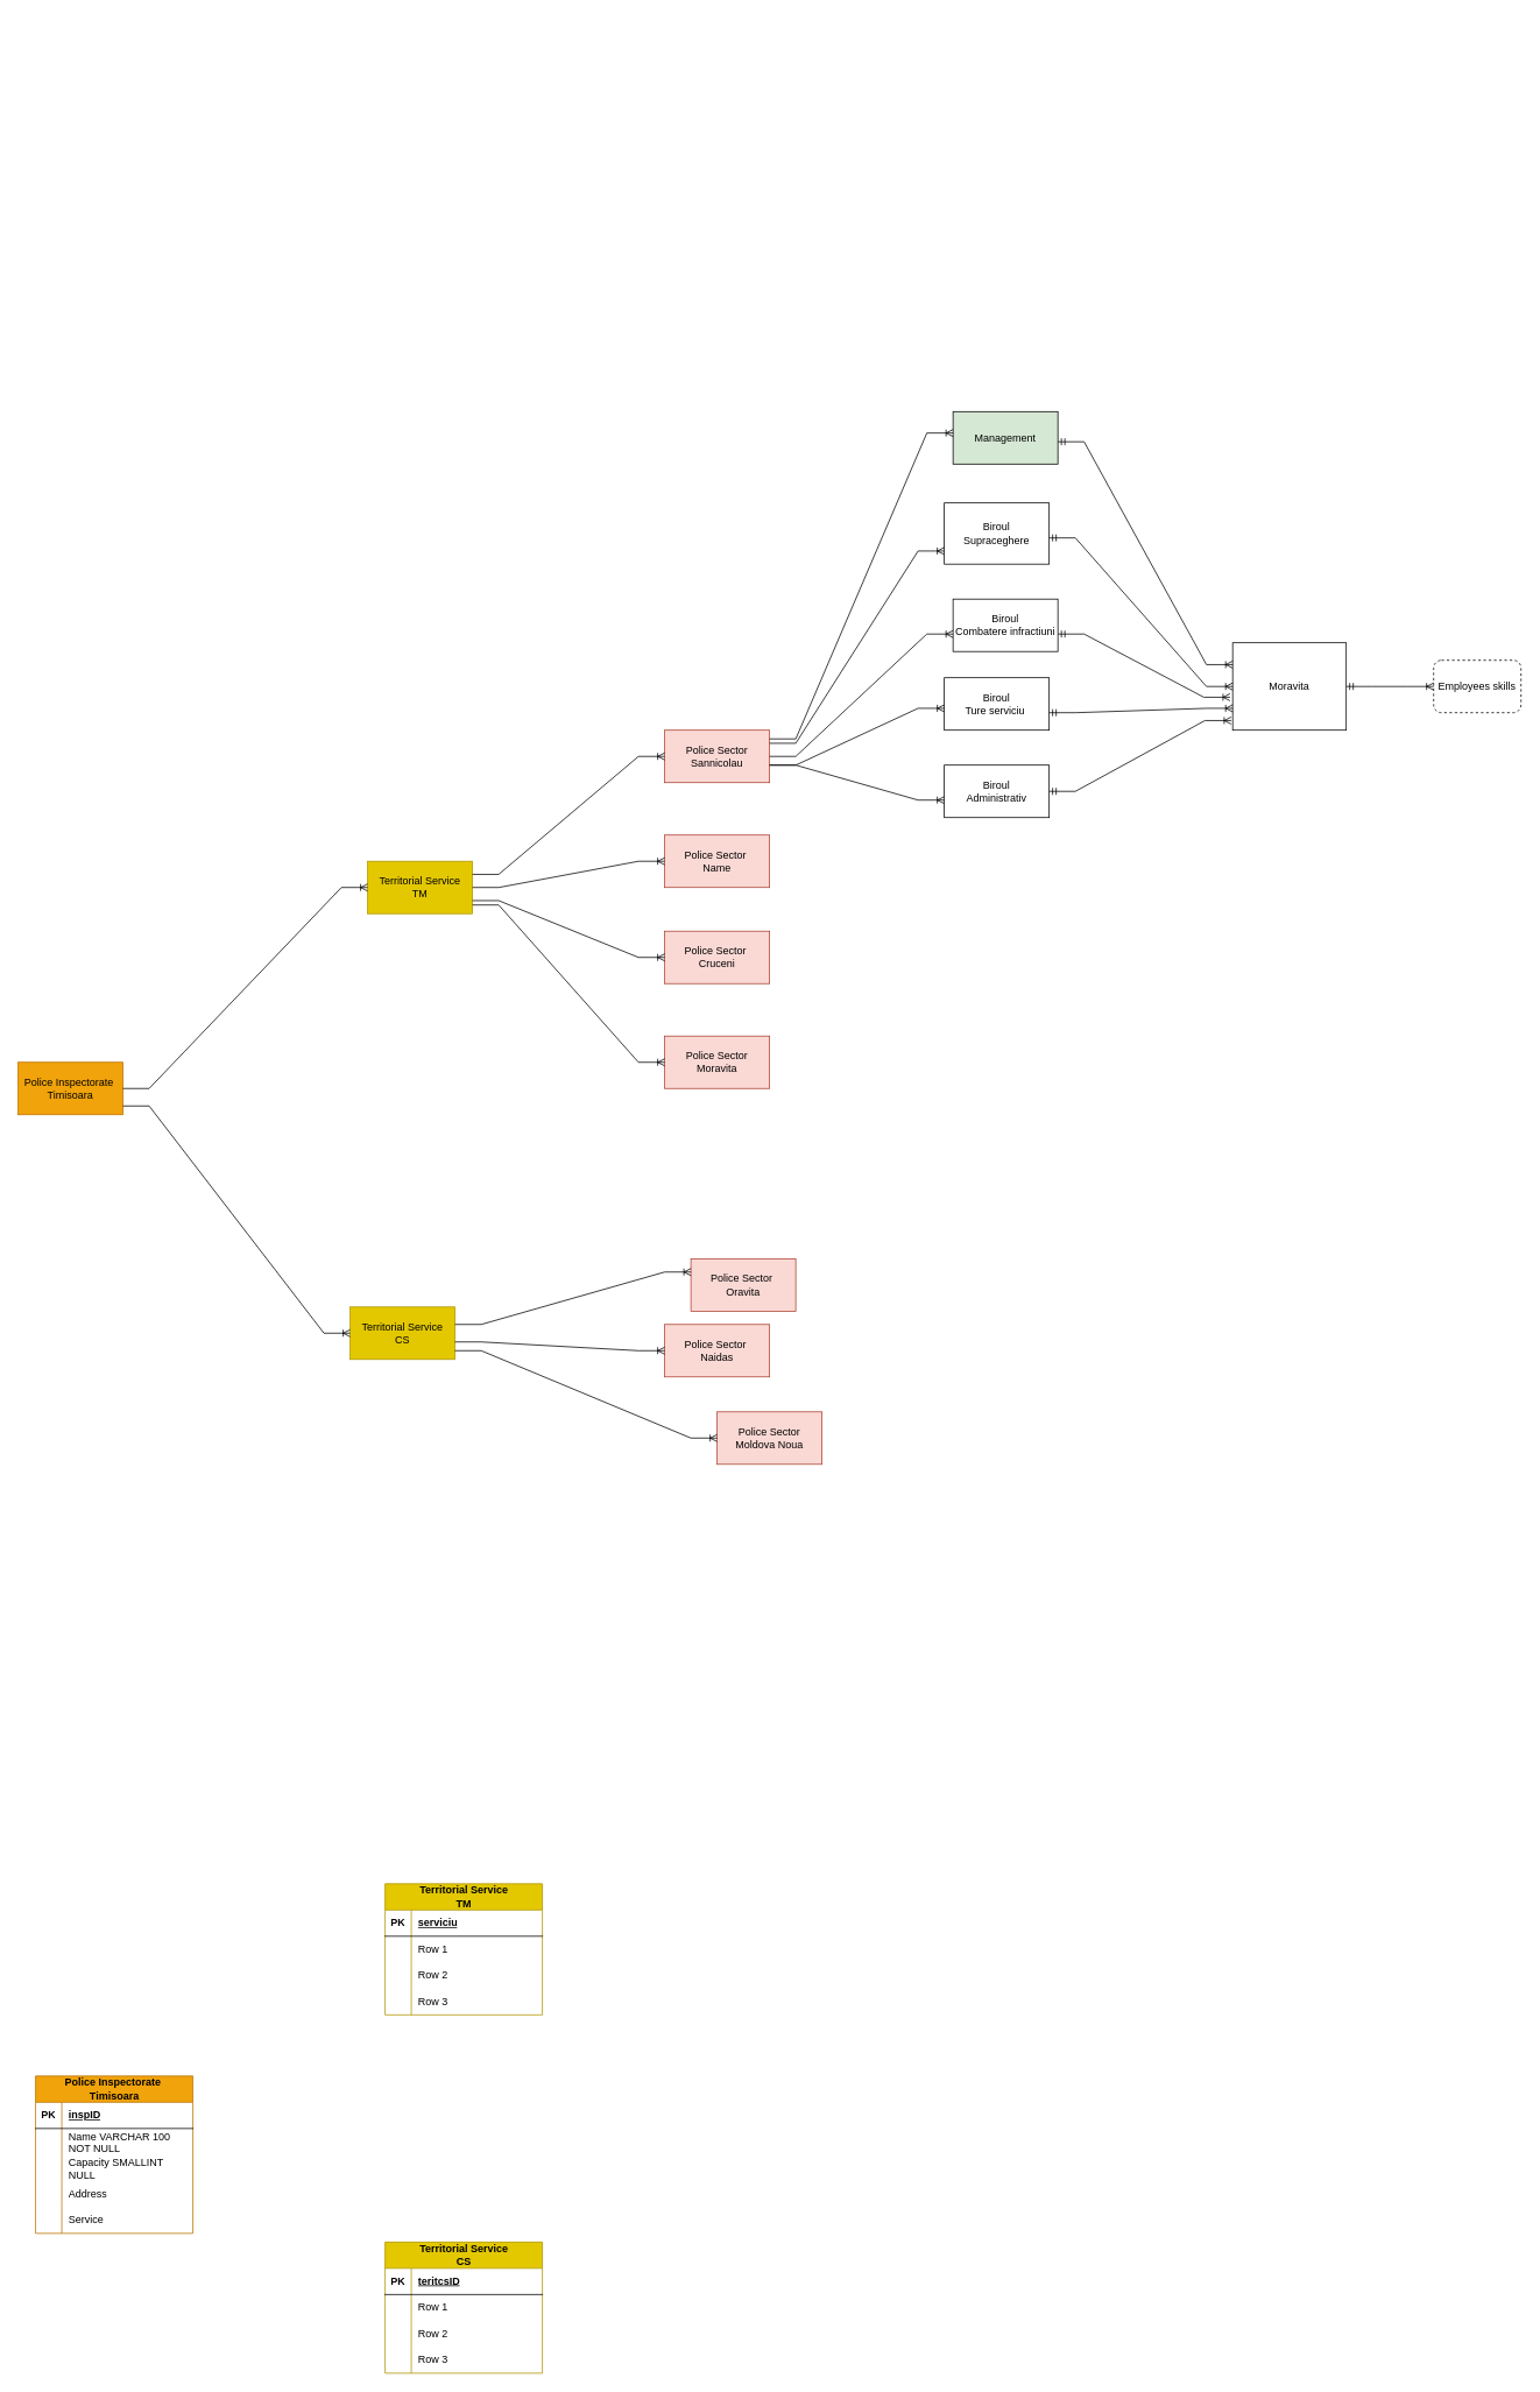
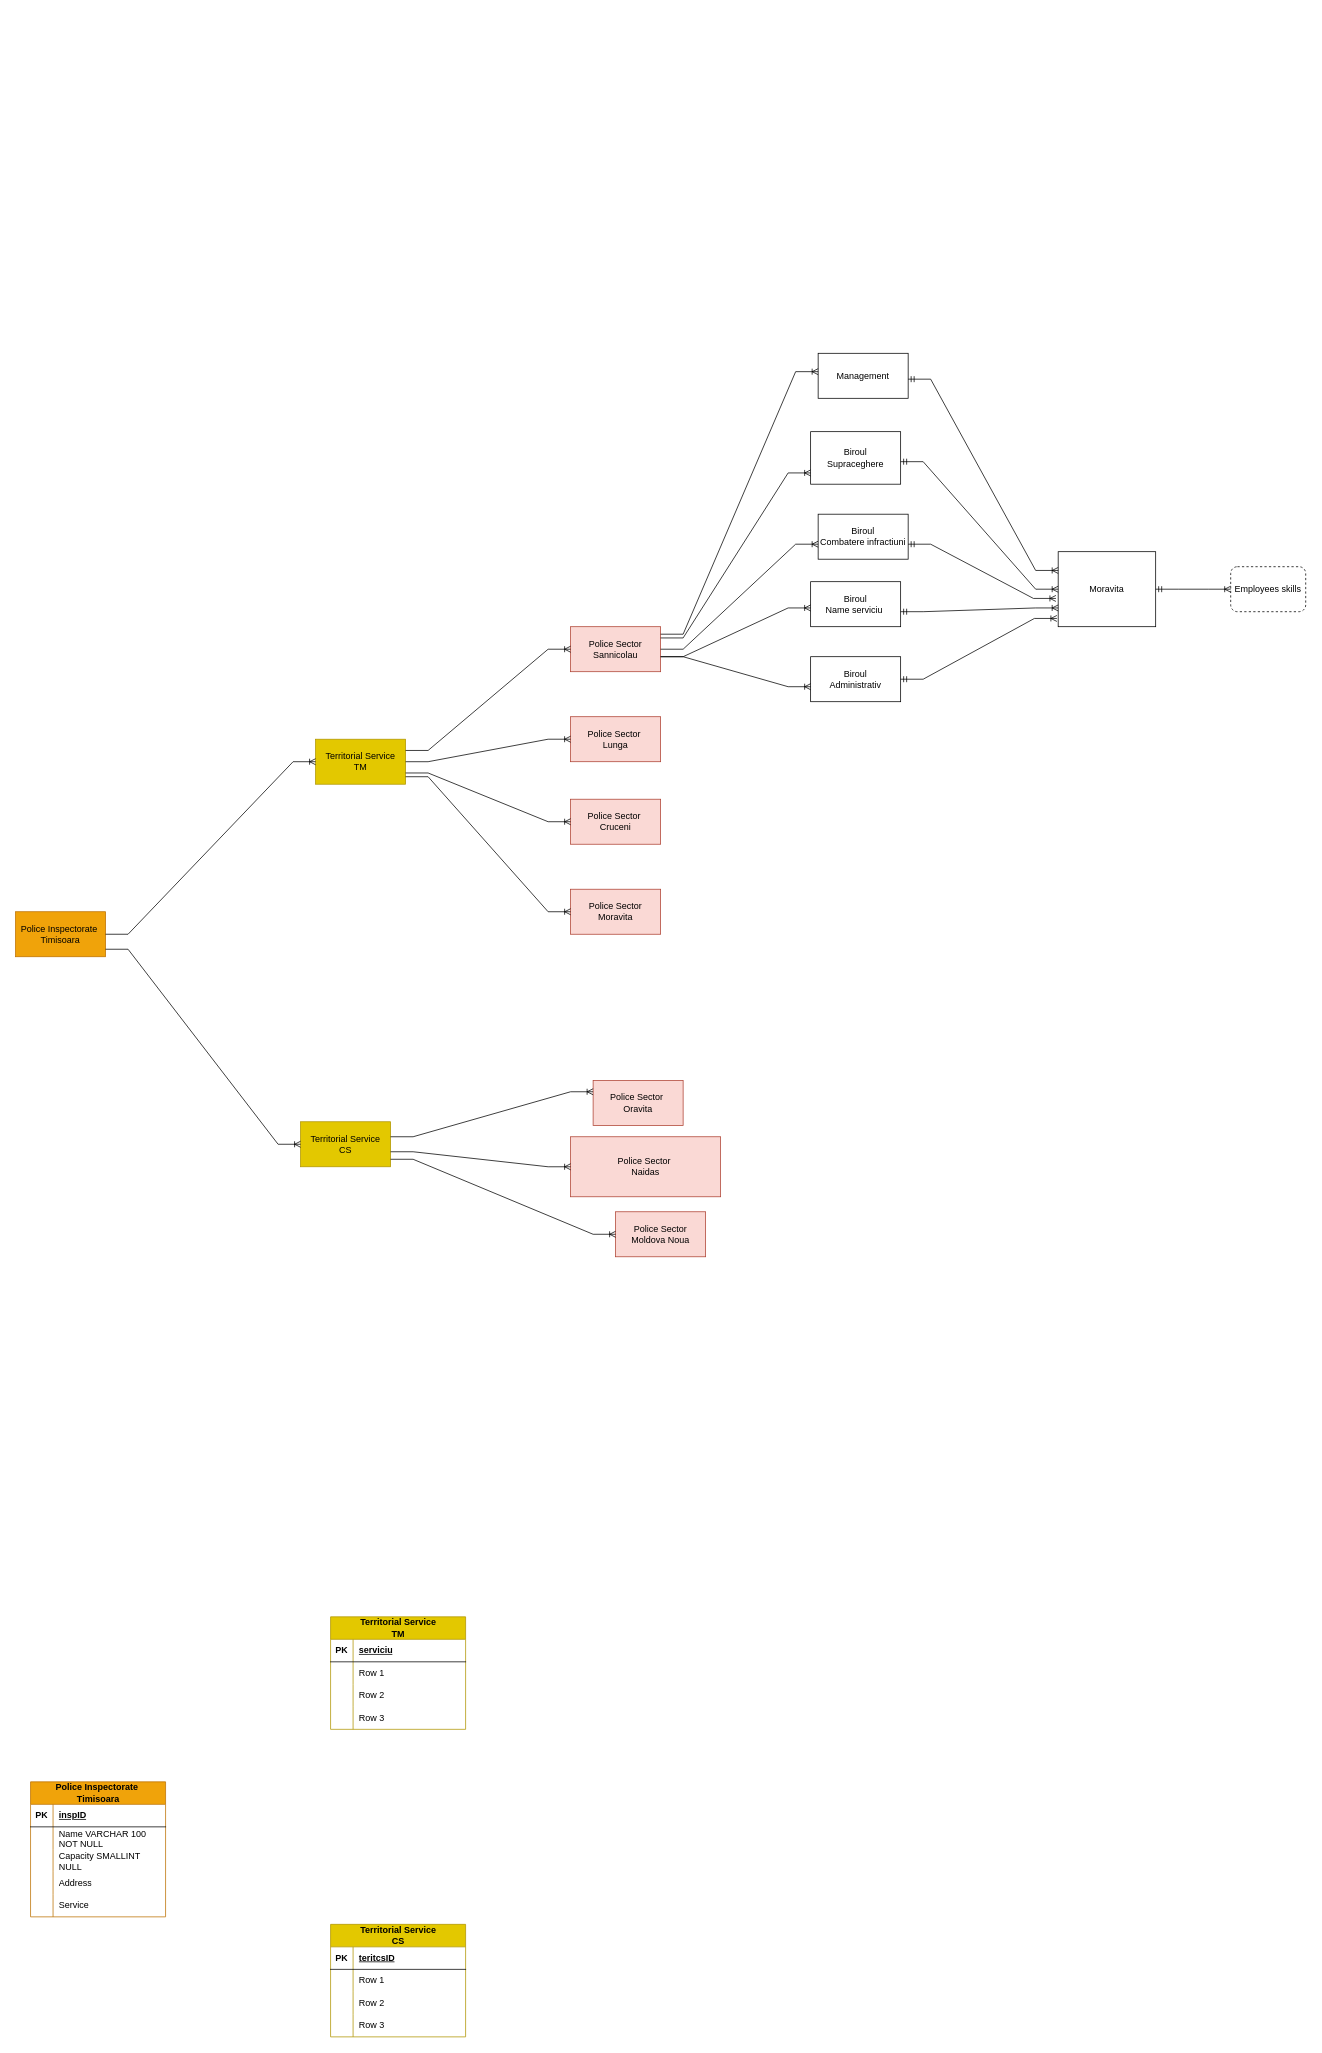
- <mxCell id="12" value="Management" style="rounded=0;whiteSpace=wrap;html=1;fillColor=#d5e8d4;" vertex="1" parent="1"><mxGeometry x="1090" y="470.5" width="120" height="60" as="geometry" /></mxCell>
+ <mxCell id="12" value="Management" style="rounded=0;whiteSpace=wrap;html=1;" vertex="1" parent="1"><mxGeometry x="1090" y="470.5" width="120" height="60" as="geometry" /></mxCell>
- <mxCell id="15" value="Biroul&lt;div&gt;Ture serviciu&amp;nbsp;&lt;/div&gt;" style="rounded=0;whiteSpace=wrap;html=1;" vertex="1" parent="1"><mxGeometry x="1080" y="775" width="120" height="60" as="geometry" /></mxCell>
+ <mxCell id="15" value="Biroul&lt;div&gt;Name serviciu&amp;nbsp;&lt;/div&gt;" style="rounded=0;whiteSpace=wrap;html=1;" vertex="1" parent="1"><mxGeometry x="1080" y="775" width="120" height="60" as="geometry" /></mxCell>
- <mxCell id="6" value="Police Sector&amp;nbsp;&lt;div&gt;Name&lt;/div&gt;" style="rounded=0;whiteSpace=wrap;html=1;fillColor=#fad9d5;strokeColor=#ae4132;" vertex="1" parent="1"><mxGeometry x="760" y="955" width="120" height="60" as="geometry" /></mxCell>
+ <mxCell id="6" value="Police Sector&amp;nbsp;&lt;div&gt;Lunga&lt;/div&gt;" style="rounded=0;whiteSpace=wrap;html=1;fillColor=#fad9d5;strokeColor=#ae4132;" vertex="1" parent="1"><mxGeometry x="760" y="955" width="120" height="60" as="geometry" /></mxCell>
- <mxCell id="11" value="Police Sector&amp;nbsp;&lt;div&gt;Naidas&lt;/div&gt;" style="rounded=0;whiteSpace=wrap;html=1;fillColor=#fad9d5;strokeColor=#ae4132;" vertex="1" parent="1"><mxGeometry x="760" y="1515" width="120" height="60" as="geometry" /></mxCell>
+ <mxCell id="11" value="Police Sector&amp;nbsp;&lt;div&gt;Naidas&lt;/div&gt;" style="rounded=0;whiteSpace=wrap;html=1;fillColor=#fad9d5;strokeColor=#ae4132;" vertex="1" parent="1"><mxGeometry x="760" y="1515" width="200" height="80" as="geometry" /></mxCell>
